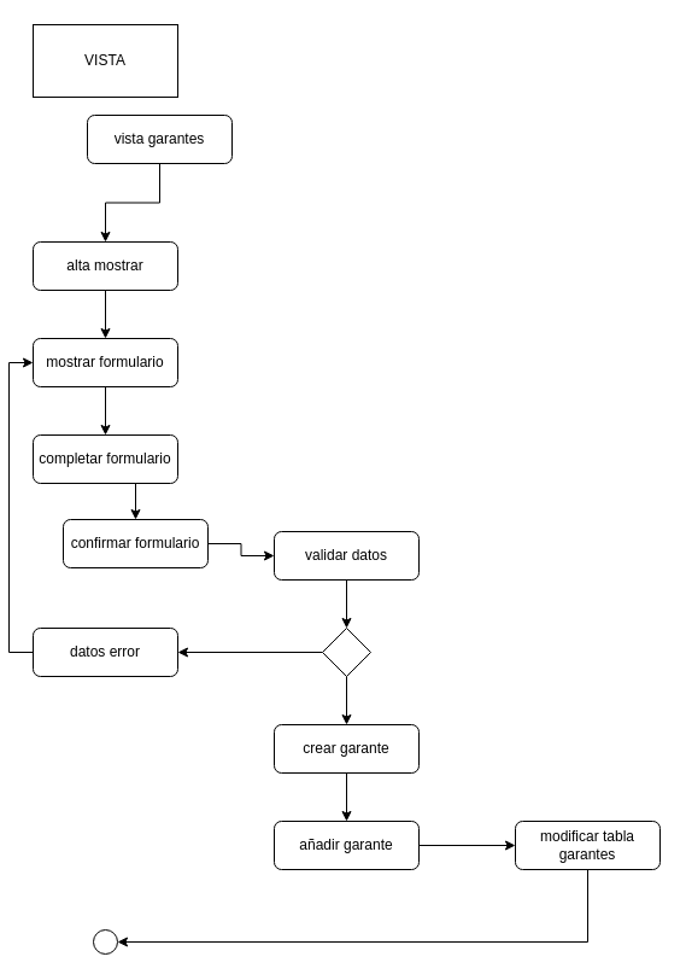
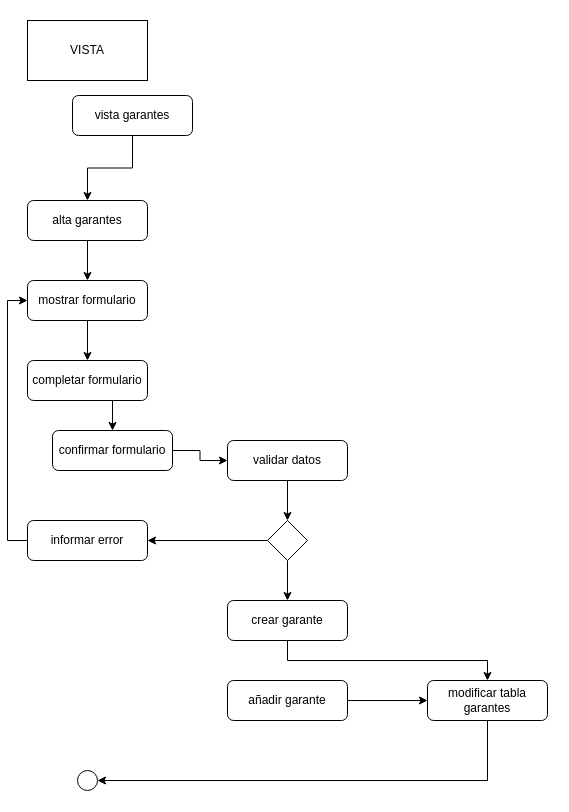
- <mxCell id="24" value="alta mostrar" style="rounded=1;whiteSpace=wrap;html=1;" vertex="1" parent="1"><mxGeometry x="20" y="200" width="120" height="40" as="geometry" /></mxCell>
+ <mxCell id="24" value="alta garantes" style="rounded=1;whiteSpace=wrap;html=1;" vertex="1" parent="1"><mxGeometry x="20" y="200" width="120" height="40" as="geometry" /></mxCell>
- <mxCell id="12" value="datos error" style="rounded=1;whiteSpace=wrap;html=1;" vertex="1" parent="1"><mxGeometry x="20" y="520" width="120" height="40" as="geometry" /></mxCell>
+ <mxCell id="12" value="informar error" style="rounded=1;whiteSpace=wrap;html=1;" vertex="1" parent="1"><mxGeometry x="20" y="520" width="120" height="40" as="geometry" /></mxCell>
- <mxCell id="13" style="edgeStyle=orthogonalEdgeStyle;rounded=0;orthogonalLoop=1;jettySize=auto;html=1;exitX=0.5;exitY=1;exitDx=0;exitDy=0;entryX=0.5;entryY=0;entryDx=0;entryDy=0;" edge="1" parent="1" source="14" target="16"><mxGeometry relative="1" as="geometry" /></mxCell>
+ <mxCell id="13" style="edgeStyle=orthogonalEdgeStyle;rounded=0;orthogonalLoop=1;jettySize=auto;html=1;exitX=0.5;exitY=1;exitDx=0;exitDy=0;" edge="1" parent="1" source="14" target="22"><mxGeometry relative="1" as="geometry" /></mxCell>
